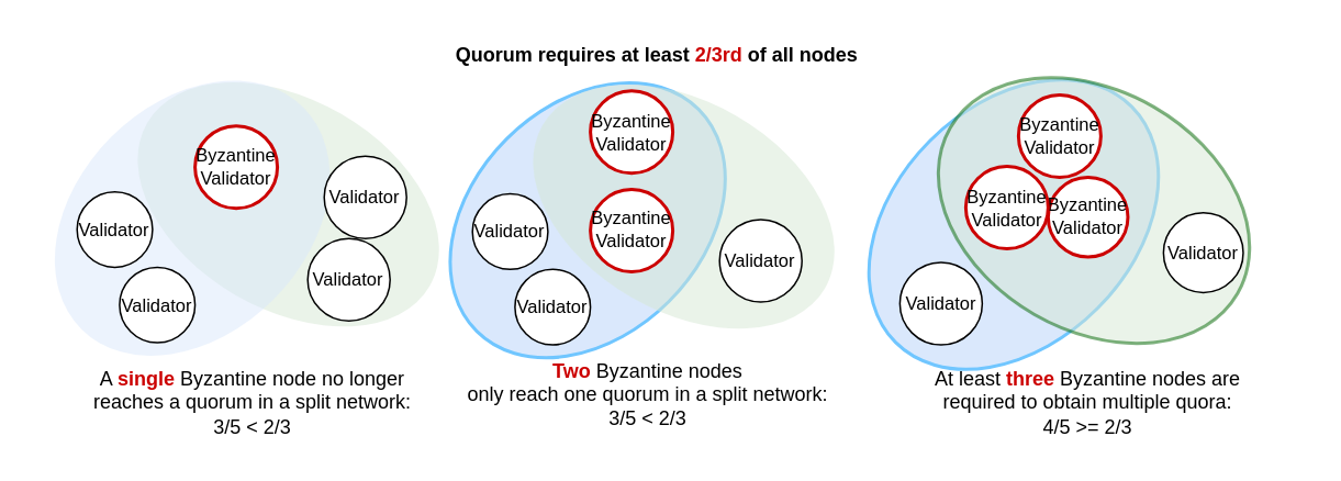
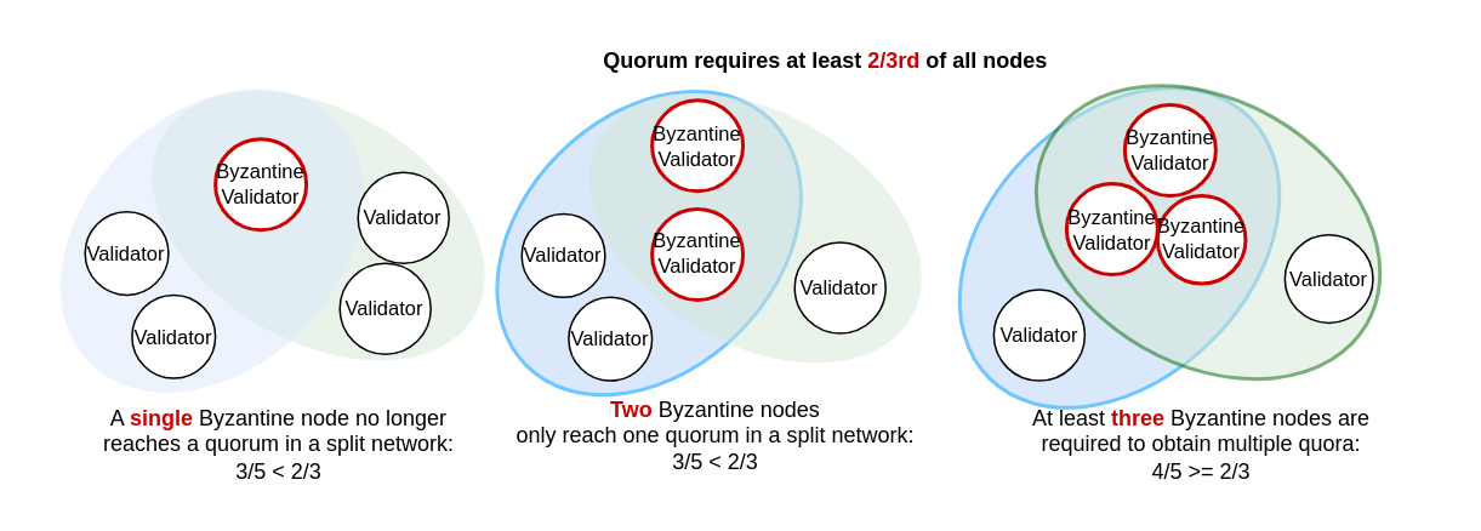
- <mxCell id="15" value="&lt;b&gt;Quorum requires at least&amp;nbsp;&lt;font color=&quot;#cc0000&quot;&gt;2/3rd&amp;nbsp;&lt;/font&gt;&lt;/b&gt;&lt;b&gt;of all nodes&lt;/b&gt;" style="text;html=1;strokeColor=none;fillColor=none;align=center;verticalAlign=middle;whiteSpace=wrap;rounded=0;opacity=50;" parent="1" vertex="1"><mxGeometry x="45.3" y="20" width="704.7" height="25.96" as="geometry" /></mxCell>
+ <mxCell id="15" value="&lt;b&gt;Quorum requires at least&amp;nbsp;&lt;font color=&quot;#cc0000&quot;&gt;2/3rd&amp;nbsp;&lt;/font&gt;&lt;/b&gt;&lt;b&gt;of all nodes&lt;/b&gt;" style="text;html=1;strokeColor=none;fillColor=none;align=center;verticalAlign=middle;whiteSpace=wrap;rounded=0;opacity=50;" parent="1" vertex="1"><mxGeometry x="100.3" y="20" width="704.7" height="25.96" as="geometry" /></mxCell>
